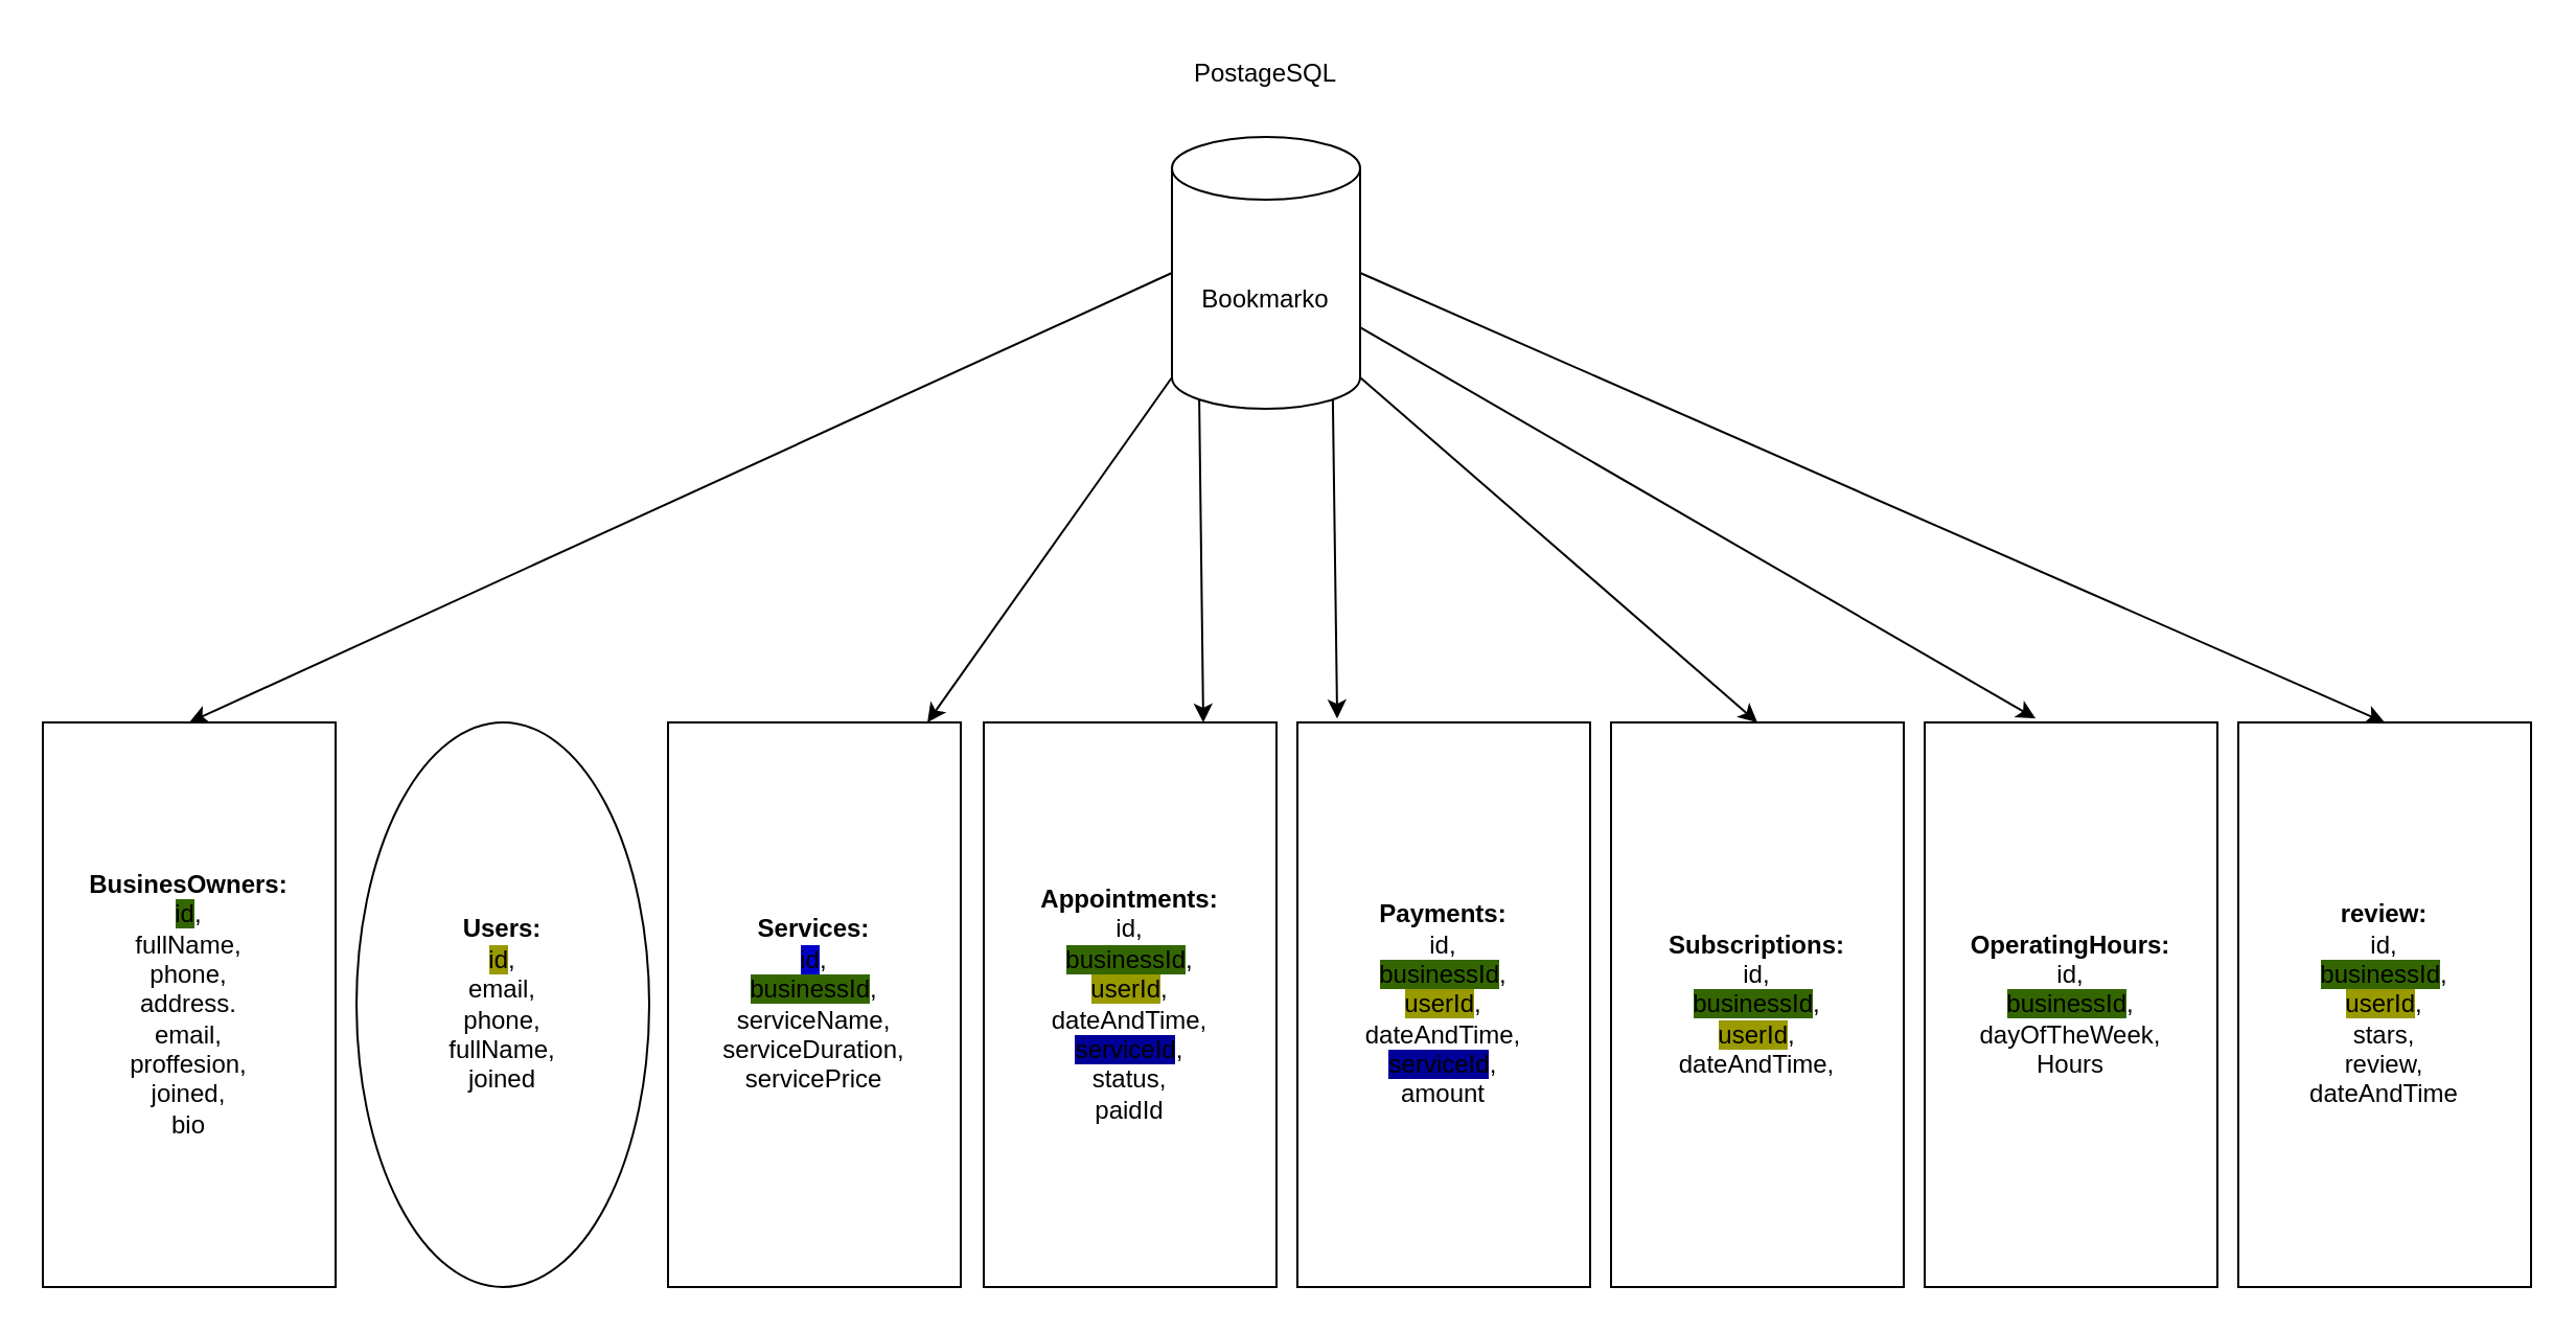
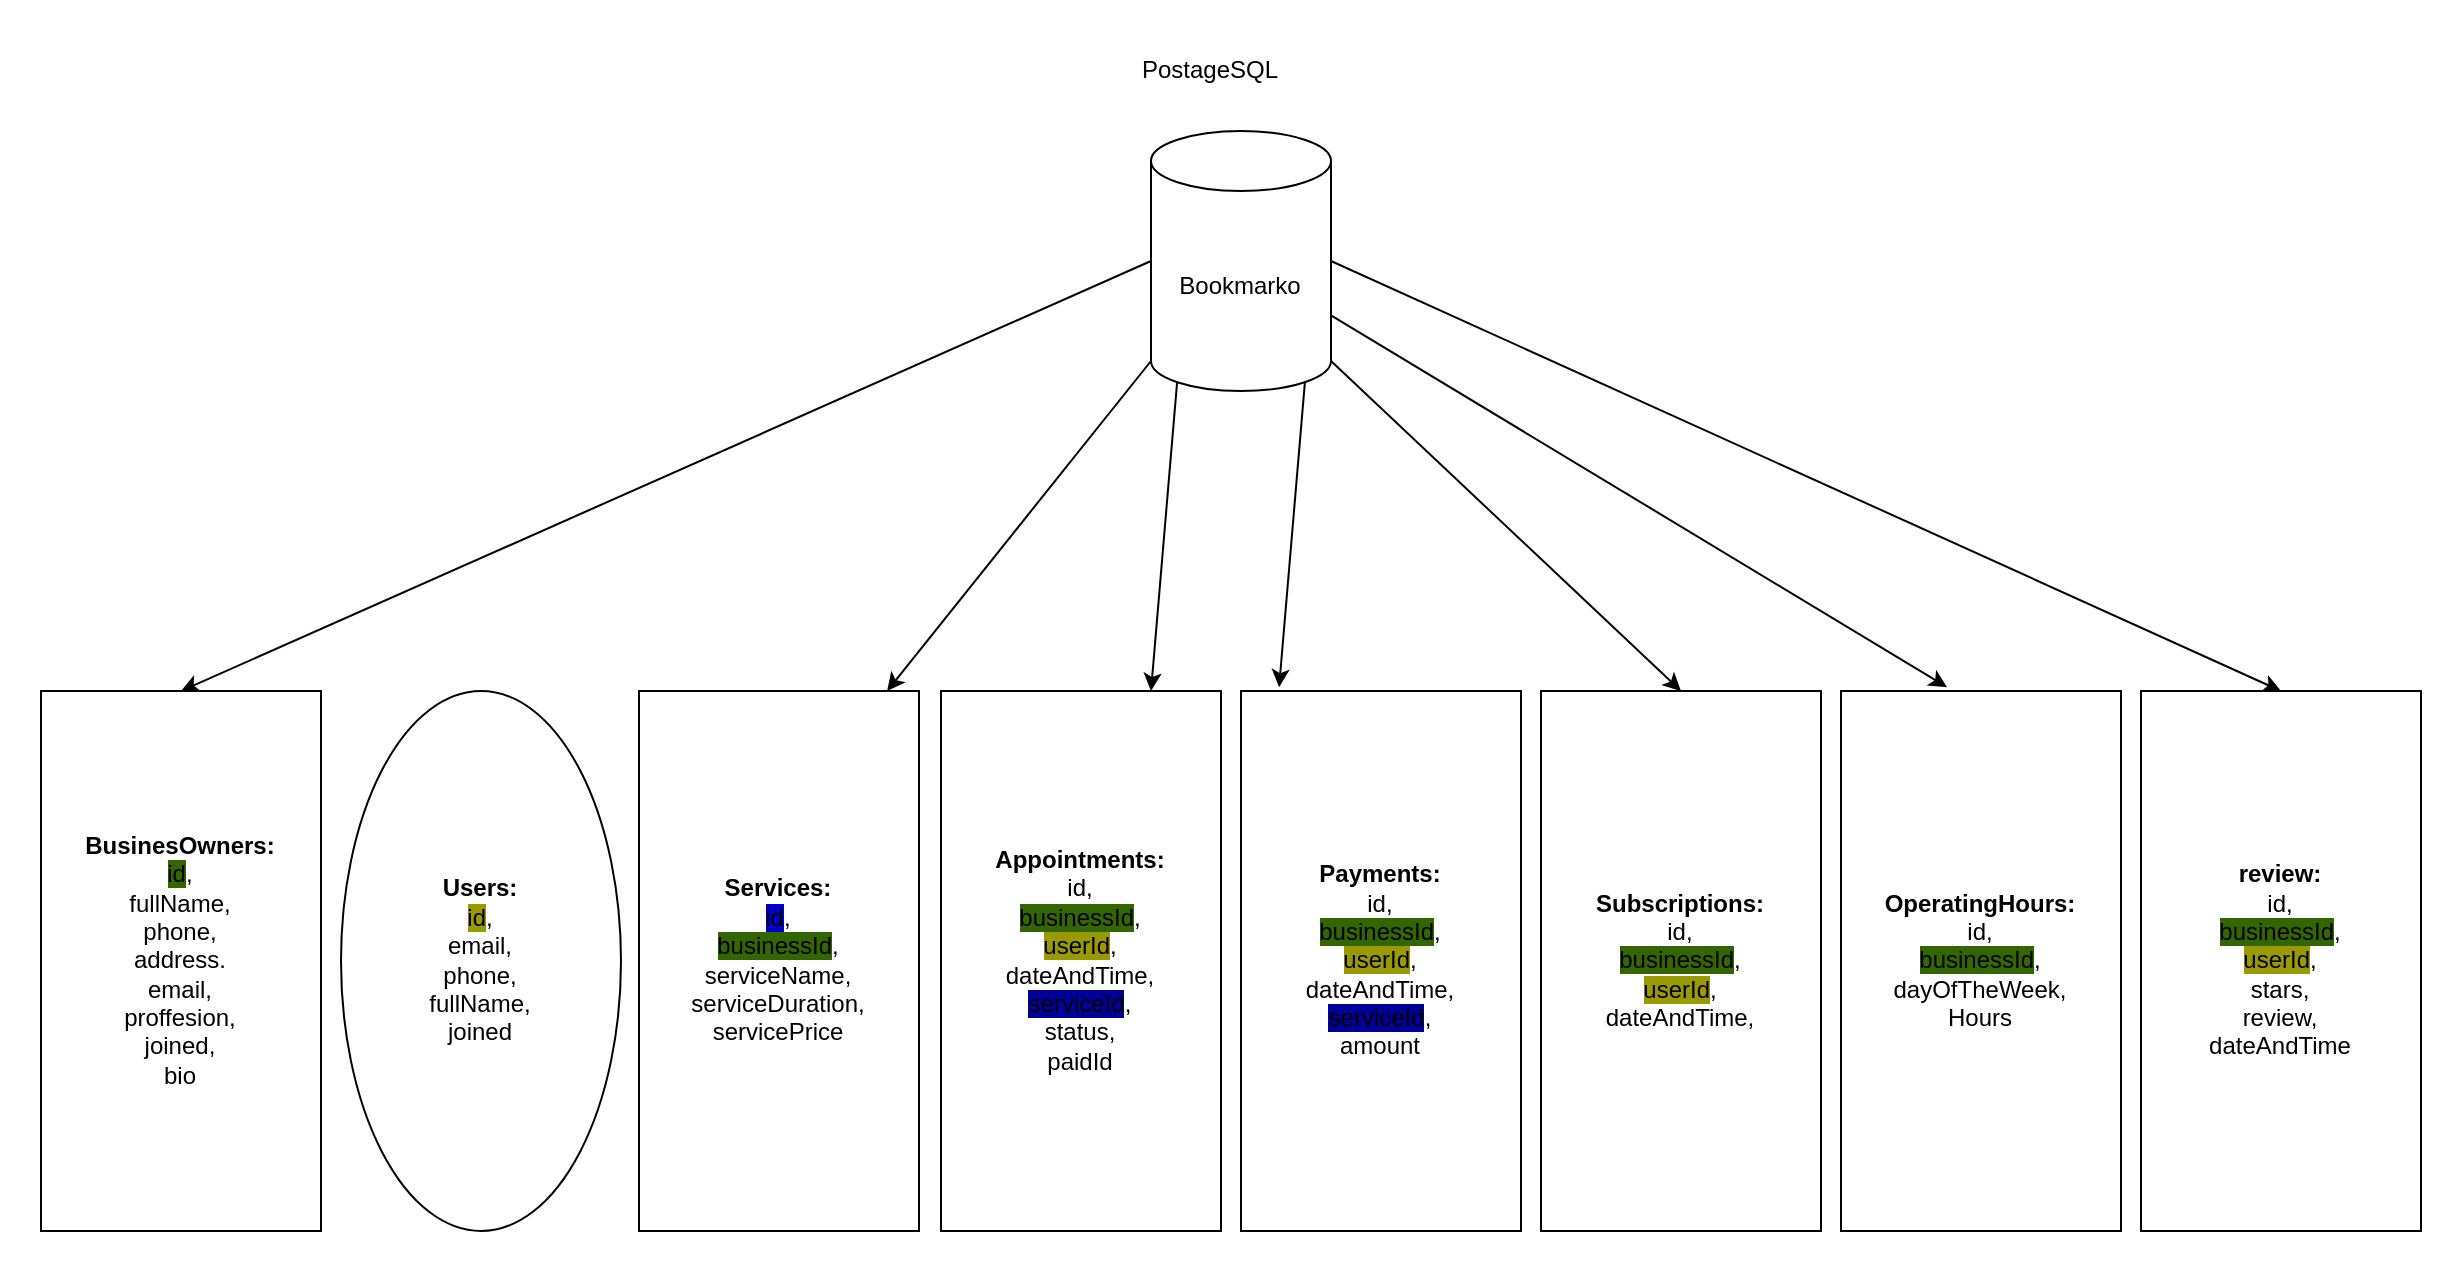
- <mxCell id="8" value="Bookmarko" style="shape=cylinder3;whiteSpace=wrap;html=1;boundedLbl=1;backgroundOutline=1;size=15;" vertex="1" parent="1"><mxGeometry x="560" y="65" width="90" height="130" as="geometry" /></mxCell>
+ <mxCell id="8" value="Bookmarko" style="shape=cylinder3;whiteSpace=wrap;html=1;boundedLbl=1;backgroundOutline=1;size=15;" vertex="1" parent="1"><mxGeometry x="575" y="65" width="90" height="130" as="geometry" /></mxCell>
